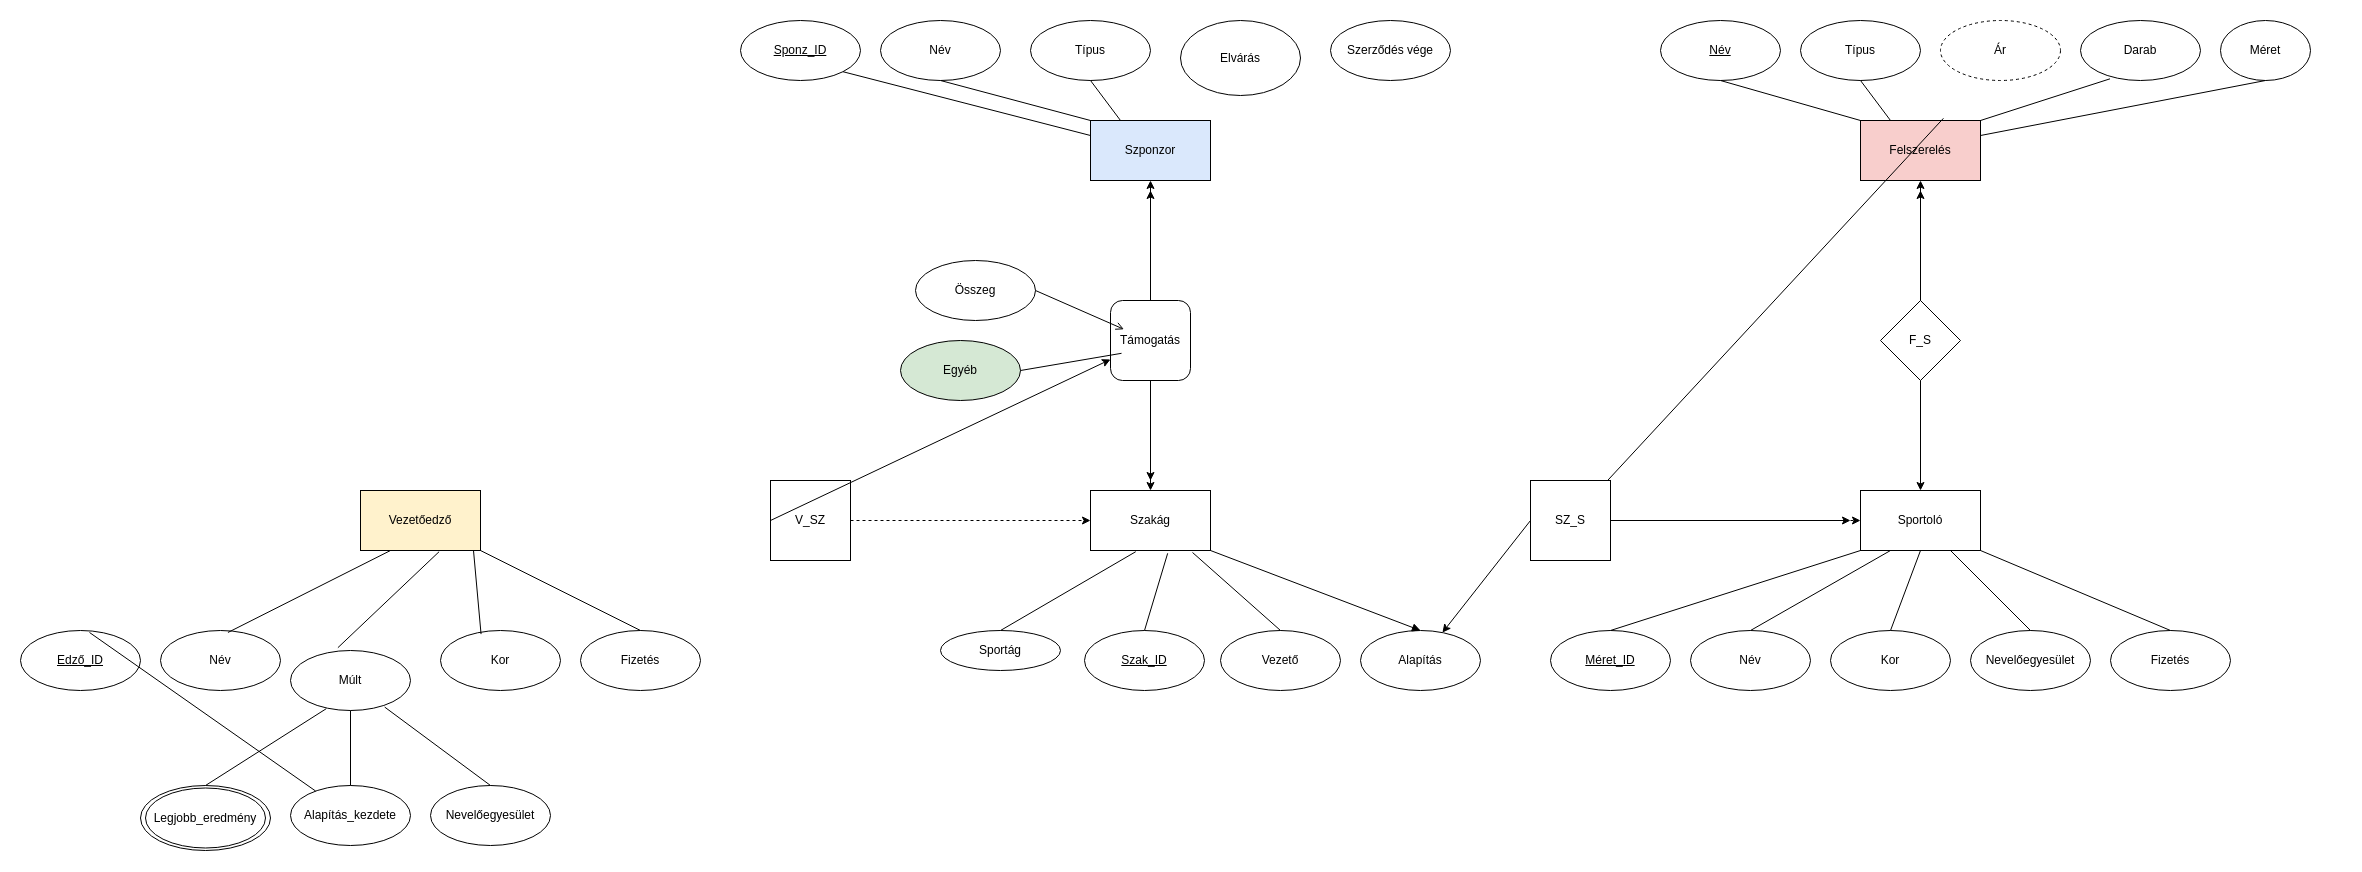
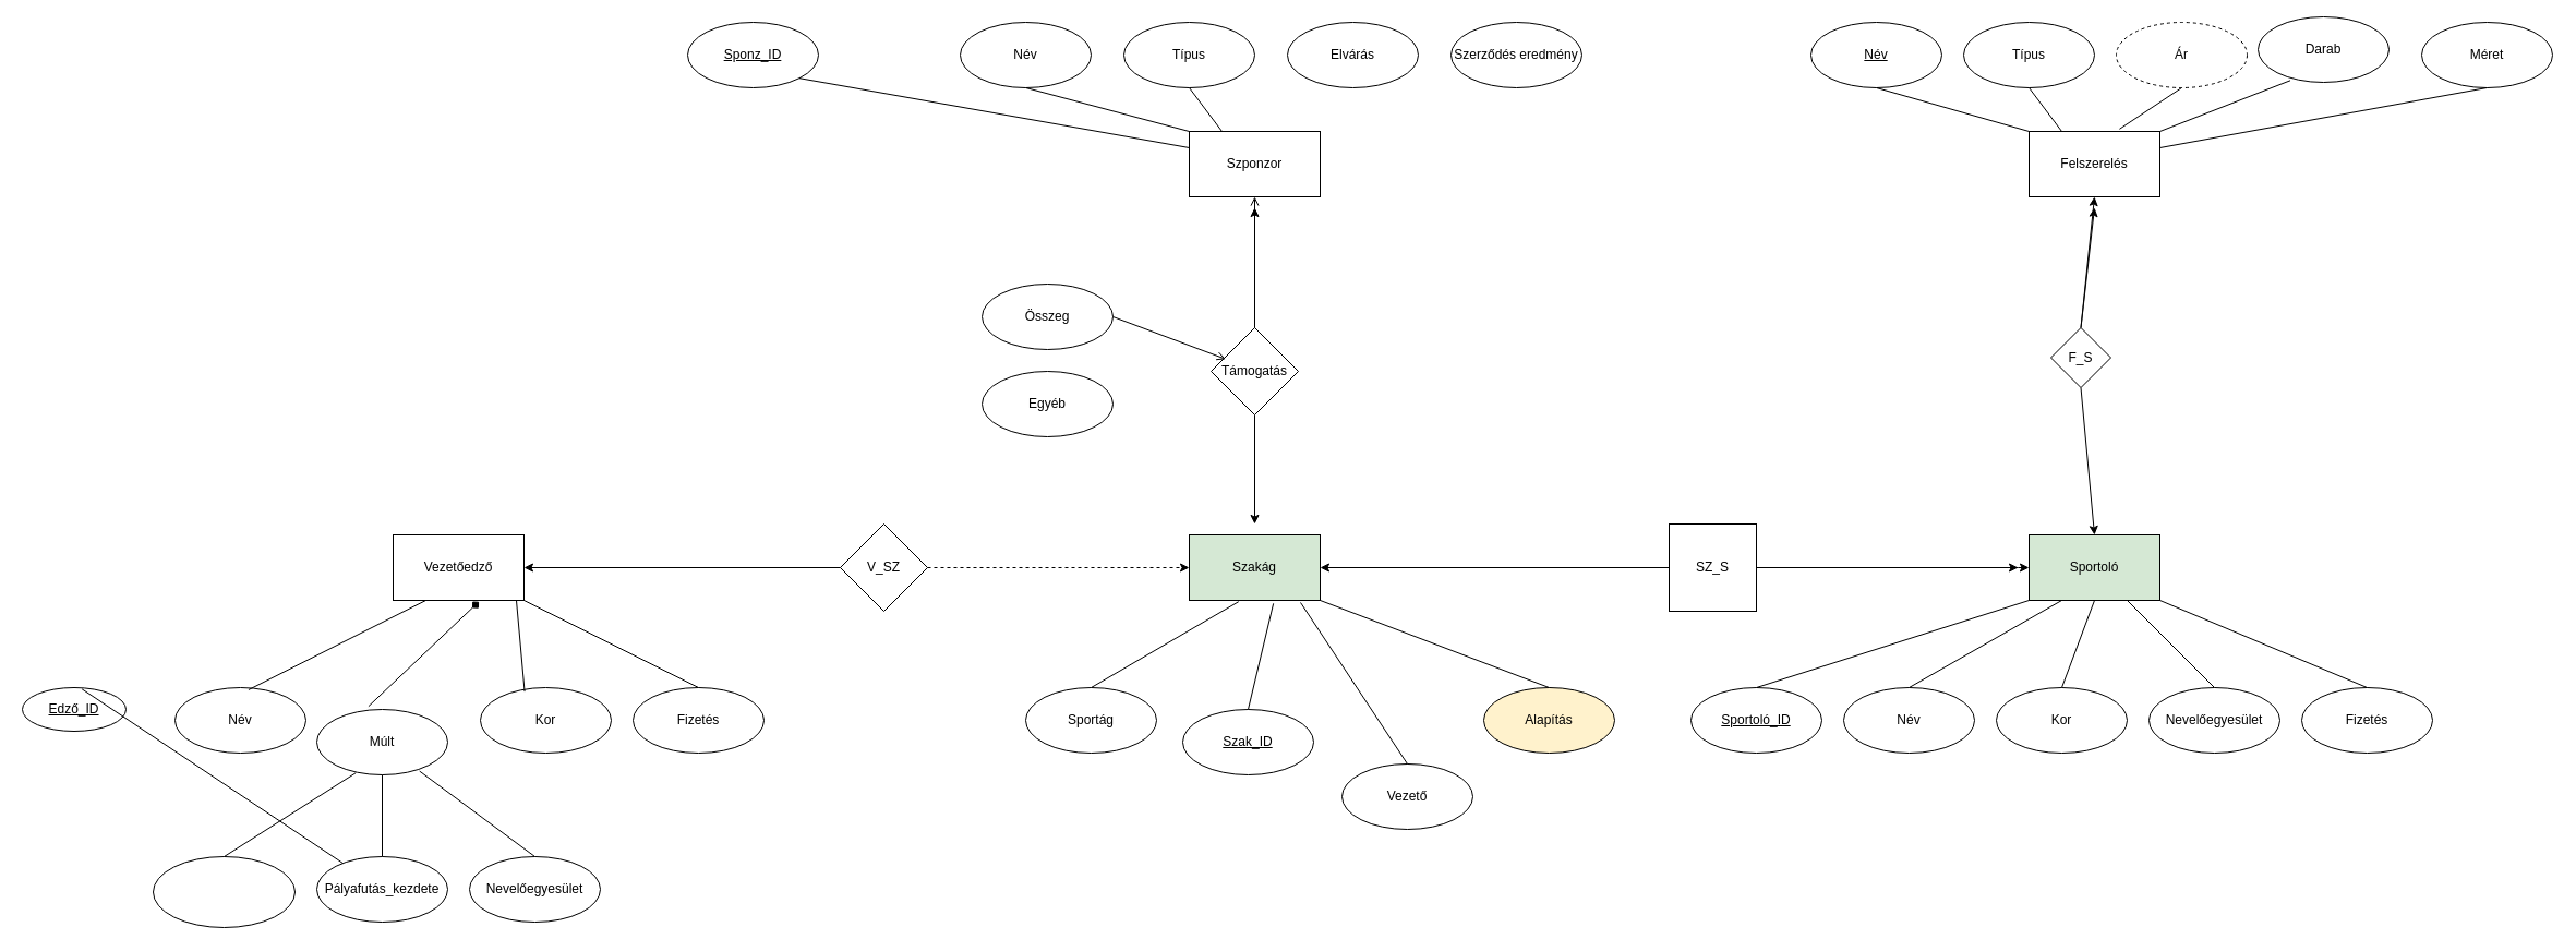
- <mxCell id="75" value="&lt;u&gt;Sponz_ID&lt;/u&gt;" style="ellipse;whiteSpace=wrap;html=1;" vertex="1" parent="1"><mxGeometry x="740" y="20" width="120" height="60" as="geometry" /></mxCell>
+ <mxCell id="75" value="&lt;u&gt;Sponz_ID&lt;/u&gt;" style="ellipse;whiteSpace=wrap;html=1;" vertex="1" parent="1"><mxGeometry x="630" y="20" width="120" height="60" as="geometry" /></mxCell>
- <mxCell id="59" value="Szerződés vége" style="ellipse;whiteSpace=wrap;html=1;" vertex="1" parent="1"><mxGeometry x="1330" y="20" width="120" height="60" as="geometry" /></mxCell>
+ <mxCell id="59" value="Szerződés eredmény" style="ellipse;whiteSpace=wrap;html=1;" vertex="1" parent="1"><mxGeometry x="1330" y="20" width="120" height="60" as="geometry" /></mxCell>
- <mxCell id="70" value="Darab" style="ellipse;whiteSpace=wrap;html=1;" vertex="1" parent="1"><mxGeometry x="2080" y="20" width="120" height="60" as="geometry" /></mxCell>
+ <mxCell id="70" value="Darab" style="ellipse;whiteSpace=wrap;html=1;" vertex="1" parent="1"><mxGeometry x="2070" y="15" width="120" height="60" as="geometry" /></mxCell>
- <mxCell id="78" value="Méret" style="ellipse;whiteSpace=wrap;html=1;" vertex="1" parent="1"><mxGeometry x="2220" y="20" width="90" height="60" as="geometry" /></mxCell>
+ <mxCell id="78" value="Méret" style="ellipse;whiteSpace=wrap;html=1;" vertex="1" parent="1"><mxGeometry x="2220" y="20" width="120" height="60" as="geometry" /></mxCell>
- <mxCell id="52" value="Elvárás" style="ellipse;whiteSpace=wrap;html=1;" vertex="1" parent="1"><mxGeometry x="1180" y="20" width="120" height="75" as="geometry" /></mxCell>
+ <mxCell id="52" value="Elvárás" style="ellipse;whiteSpace=wrap;html=1;" vertex="1" parent="1"><mxGeometry x="1180" y="20" width="120" height="60" as="geometry" /></mxCell>
- <mxCell id="5" value="Szponzor" style="rounded=0;whiteSpace=wrap;html=1;fillColor=#dae8fc;" vertex="1" parent="1"><mxGeometry x="1090" y="120" width="120" height="60" as="geometry" /></mxCell>
+ <mxCell id="5" value="Szponzor" style="rounded=0;whiteSpace=wrap;html=1;" vertex="1" parent="1"><mxGeometry x="1090" y="120" width="120" height="60" as="geometry" /></mxCell>
- <mxCell id="62" value="Felszerelés" style="rounded=0;whiteSpace=wrap;html=1;fillColor=#f8cecc;" vertex="1" parent="1"><mxGeometry x="1860" y="120" width="120" height="60" as="geometry" /></mxCell>
+ <mxCell id="62" value="Felszerelés" style="rounded=0;whiteSpace=wrap;html=1;" vertex="1" parent="1"><mxGeometry x="1860" y="120" width="120" height="60" as="geometry" /></mxCell>
- <mxCell id="14" value="" style="endArrow=classic;html=1;rounded=0;entryX=0.5;entryY=1;entryDx=0;entryDy=0;exitX=0.5;exitY=0;exitDx=0;exitDy=0;" edge="1" parent="1" source="13" target="5"><mxGeometry width="50" height="50" relative="1" as="geometry"><mxPoint x="1210" y="400" as="sourcePoint" /><mxPoint x="1260" y="350" as="targetPoint" /></mxGeometry></mxCell>
+ <mxCell id="14" value="" style="endArrow=open;html=1;rounded=0;entryX=0.5;entryY=1;entryDx=0;entryDy=0;exitX=0.5;exitY=0;exitDx=0;exitDy=0;" edge="1" parent="1" source="13" target="5"><mxGeometry width="50" height="50" relative="1" as="geometry"><mxPoint x="1210" y="400" as="sourcePoint" /><mxPoint x="1260" y="350" as="targetPoint" /></mxGeometry></mxCell>
- <mxCell id="24" value="Összeg" style="ellipse;whiteSpace=wrap;html=1;" vertex="1" parent="1"><mxGeometry x="915" y="260" width="120" height="60" as="geometry" /></mxCell>
+ <mxCell id="24" value="Összeg" style="ellipse;whiteSpace=wrap;html=1;" vertex="1" parent="1"><mxGeometry x="900" y="260" width="120" height="60" as="geometry" /></mxCell>
- <mxCell id="72" value="" style="endArrow=none;html=1;rounded=0;exitX=0.691;exitY=-0.036;exitDx=0;exitDy=0;exitPerimeter=0;" edge="1" parent="1" source="62" target="17"><mxGeometry width="50" height="50" relative="1" as="geometry"><mxPoint x="1700" y="310" as="sourcePoint" /><mxPoint x="1750" y="260" as="targetPoint" /></mxGeometry></mxCell>
+ <mxCell id="72" value="" style="endArrow=none;html=1;rounded=0;entryX=0.5;entryY=1;entryDx=0;entryDy=0;exitX=0.691;exitY=-0.036;exitDx=0;exitDy=0;exitPerimeter=0;" edge="1" parent="1" source="62" target="69"><mxGeometry width="50" height="50" relative="1" as="geometry"><mxPoint x="1700" y="310" as="sourcePoint" /><mxPoint x="1750" y="260" as="targetPoint" /></mxGeometry></mxCell>
- <mxCell id="13" value="Támogatás" style="whiteSpace=wrap;html=1;rounded=1;" vertex="1" parent="1"><mxGeometry x="1110" y="300" width="80" height="80" as="geometry" /></mxCell>
+ <mxCell id="13" value="Támogatás" style="rhombus;whiteSpace=wrap;html=1;" vertex="1" parent="1"><mxGeometry x="1110" y="300" width="80" height="80" as="geometry" /></mxCell>
- <mxCell id="63" value="F_S" style="rhombus;whiteSpace=wrap;html=1;" vertex="1" parent="1"><mxGeometry x="1880" y="300" width="80" height="80" as="geometry" /></mxCell>
+ <mxCell id="63" value="F_S" style="rhombus;whiteSpace=wrap;html=1;" vertex="1" parent="1"><mxGeometry x="1880" y="300" width="55" height="55" as="geometry" /></mxCell>
- <mxCell id="27" value="" style="endArrow=none;html=1;rounded=0;entryX=0.138;entryY=0.66;entryDx=0;entryDy=0;entryPerimeter=0;exitX=1;exitY=0.5;exitDx=0;exitDy=0;" edge="1" parent="1" source="26" target="13"><mxGeometry width="50" height="50" relative="1" as="geometry"><mxPoint x="930" y="400" as="sourcePoint" /><mxPoint x="980" y="350" as="targetPoint" /></mxGeometry></mxCell>
- <mxCell id="26" value="Egyéb" style="ellipse;whiteSpace=wrap;html=1;fillColor=#d5e8d4;" vertex="1" parent="1"><mxGeometry x="900" y="340" width="120" height="60" as="geometry" /></mxCell>
+ <mxCell id="26" value="Egyéb" style="ellipse;whiteSpace=wrap;html=1;" vertex="1" parent="1"><mxGeometry x="900" y="340" width="120" height="60" as="geometry" /></mxCell>
- <mxCell id="22" value="" style="endArrow=classic;html=1;rounded=0;exitX=0;exitY=0.5;exitDx=0;exitDy=0;" edge="1" parent="1" source="21" target="13"><mxGeometry width="50" height="50" relative="1" as="geometry"><mxPoint x="930" y="400" as="sourcePoint" /><mxPoint x="980" y="350" as="targetPoint" /></mxGeometry></mxCell>
+ <mxCell id="22" value="" style="endArrow=classic;html=1;rounded=0;entryX=1;entryY=0.5;entryDx=0;entryDy=0;exitX=0;exitY=0.5;exitDx=0;exitDy=0;" edge="1" parent="1" source="21" target="3"><mxGeometry width="50" height="50" relative="1" as="geometry"><mxPoint x="930" y="400" as="sourcePoint" /><mxPoint x="980" y="350" as="targetPoint" /></mxGeometry></mxCell>
- <mxCell id="12" value="" style="endArrow=classic;html=1;rounded=0;entryX=0.5;entryY=0;entryDx=0;entryDy=0;exitX=0.5;exitY=1;exitDx=0;exitDy=0;" edge="1" parent="1" source="13" target="4"><mxGeometry width="50" height="50" relative="1" as="geometry"><mxPoint x="1150" y="380" as="sourcePoint" /><mxPoint x="1260" y="350" as="targetPoint" /></mxGeometry></mxCell>
- <mxCell id="3" value="Vezetőedző" style="rounded=0;whiteSpace=wrap;html=1;fillColor=#fff2cc;" vertex="1" parent="1"><mxGeometry x="360" y="490" width="120" height="60" as="geometry" /></mxCell>
+ <mxCell id="3" value="Vezetőedző" style="rounded=0;whiteSpace=wrap;html=1;" vertex="1" parent="1"><mxGeometry x="360" y="490" width="120" height="60" as="geometry" /></mxCell>
- <mxCell id="21" value="V_SZ" style="whiteSpace=wrap;html=1;rounded=0;" vertex="1" parent="1"><mxGeometry x="770" y="480" width="80" height="80" as="geometry" /></mxCell>
+ <mxCell id="21" value="V_SZ" style="rhombus;whiteSpace=wrap;html=1;" vertex="1" parent="1"><mxGeometry x="770" y="480" width="80" height="80" as="geometry" /></mxCell>
- <mxCell id="4" value="Szakág" style="rounded=0;whiteSpace=wrap;html=1;" vertex="1" parent="1"><mxGeometry x="1090" y="490" width="120" height="60" as="geometry" /></mxCell>
+ <mxCell id="4" value="Szakág" style="rounded=0;whiteSpace=wrap;html=1;fillColor=#d5e8d4;" vertex="1" parent="1"><mxGeometry x="1090" y="490" width="120" height="60" as="geometry" /></mxCell>
- <mxCell id="19" value="" style="endArrow=classic;html=1;rounded=0;entryX=0;entryY=0.5;entryDx=0;entryDy=0;exitX=1;exitY=0.5;exitDx=0;exitDy=0;dashed=1;" edge="1" parent="1" source="17" target="2"><mxGeometry width="50" height="50" relative="1" as="geometry"><mxPoint x="1490" y="570" as="sourcePoint" /><mxPoint x="1260" y="350" as="targetPoint" /><Array as="points"><mxPoint x="1850" y="520" /></Array></mxGeometry></mxCell>
+ <mxCell id="19" value="" style="endArrow=classic;html=1;rounded=0;entryX=0;entryY=0.5;entryDx=0;entryDy=0;exitX=1;exitY=0.5;exitDx=0;exitDy=0;" edge="1" parent="1" source="17" target="2"><mxGeometry width="50" height="50" relative="1" as="geometry"><mxPoint x="1490" y="570" as="sourcePoint" /><mxPoint x="1260" y="350" as="targetPoint" /><Array as="points"><mxPoint x="1850" y="520" /></Array></mxGeometry></mxCell>
- <mxCell id="2" value="Sportoló" style="rounded=0;whiteSpace=wrap;html=1;" vertex="1" parent="1"><mxGeometry x="1860" y="490" width="120" height="60" as="geometry" /></mxCell>
+ <mxCell id="2" value="Sportoló" style="rounded=0;whiteSpace=wrap;html=1;fillColor=#d5e8d4;" vertex="1" parent="1"><mxGeometry x="1860" y="490" width="120" height="60" as="geometry" /></mxCell>
- <mxCell id="39" value="" style="endArrow=none;html=1;rounded=0;entryX=0.655;entryY=1.02;entryDx=0;entryDy=0;entryPerimeter=0;exitX=0.395;exitY=-0.047;exitDx=0;exitDy=0;exitPerimeter=0;" edge="1" parent="1" source="30" target="3"><mxGeometry width="50" height="50" relative="1" as="geometry"><mxPoint x="560" y="720" as="sourcePoint" /><mxPoint x="610" y="670" as="targetPoint" /></mxGeometry></mxCell>
+ <mxCell id="39" value="" style="endArrow=diamond;html=1;rounded=0;entryX=0.655;entryY=1.02;entryDx=0;entryDy=0;entryPerimeter=0;exitX=0.395;exitY=-0.047;exitDx=0;exitDy=0;exitPerimeter=0;" edge="1" parent="1" source="30" target="3"><mxGeometry width="50" height="50" relative="1" as="geometry"><mxPoint x="560" y="720" as="sourcePoint" /><mxPoint x="610" y="670" as="targetPoint" /></mxGeometry></mxCell>
- <mxCell id="20" value="" style="endArrow=classic;html=1;rounded=0;exitX=0;exitY=0.5;exitDx=0;exitDy=0;" edge="1" parent="1" source="17" target="60"><mxGeometry width="50" height="50" relative="1" as="geometry"><mxPoint x="1210" y="400" as="sourcePoint" /><mxPoint x="1260" y="350" as="targetPoint" /></mxGeometry></mxCell>
+ <mxCell id="20" value="" style="endArrow=classic;html=1;rounded=0;entryX=1;entryY=0.5;entryDx=0;entryDy=0;exitX=0;exitY=0.5;exitDx=0;exitDy=0;" edge="1" parent="1" source="17" target="4"><mxGeometry width="50" height="50" relative="1" as="geometry"><mxPoint x="1210" y="400" as="sourcePoint" /><mxPoint x="1260" y="350" as="targetPoint" /></mxGeometry></mxCell>
- <mxCell id="61" value="" style="endArrow=block;html=1;rounded=0;entryX=0.5;entryY=0;entryDx=0;entryDy=0;exitX=1;exitY=1;exitDx=0;exitDy=0;" edge="1" parent="1" source="4" target="60"><mxGeometry width="50" height="50" relative="1" as="geometry"><mxPoint x="1160" y="690" as="sourcePoint" /><mxPoint x="1210" y="640" as="targetPoint" /></mxGeometry></mxCell>
+ <mxCell id="61" value="" style="endArrow=none;html=1;rounded=0;entryX=0.5;entryY=0;entryDx=0;entryDy=0;exitX=1;exitY=1;exitDx=0;exitDy=0;" edge="1" parent="1" source="4" target="60"><mxGeometry width="50" height="50" relative="1" as="geometry"><mxPoint x="1160" y="690" as="sourcePoint" /><mxPoint x="1210" y="640" as="targetPoint" /></mxGeometry></mxCell>
- <mxCell id="6" value="Sportág" style="ellipse;whiteSpace=wrap;html=1;" vertex="1" parent="1"><mxGeometry x="940" y="630" width="120" height="40" as="geometry" /></mxCell>
+ <mxCell id="6" value="Sportág" style="ellipse;whiteSpace=wrap;html=1;" vertex="1" parent="1"><mxGeometry x="940" y="630" width="120" height="60" as="geometry" /></mxCell>
- <mxCell id="28" value="&lt;u&gt;Edző_ID&lt;/u&gt;" style="ellipse;whiteSpace=wrap;html=1;" vertex="1" parent="1"><mxGeometry x="20" y="630" width="120" height="60" as="geometry" /></mxCell>
+ <mxCell id="28" value="&lt;u&gt;Edző_ID&lt;/u&gt;" style="ellipse;whiteSpace=wrap;html=1;" vertex="1" parent="1"><mxGeometry x="20" y="630" width="95" height="40" as="geometry" /></mxCell>
- <mxCell id="8" value="&lt;u&gt;Szak_ID&lt;/u&gt;" style="ellipse;whiteSpace=wrap;html=1;" vertex="1" parent="1"><mxGeometry x="1084" y="630" width="120" height="60" as="geometry" /></mxCell>
+ <mxCell id="8" value="&lt;u&gt;Szak_ID&lt;/u&gt;" style="ellipse;whiteSpace=wrap;html=1;" vertex="1" parent="1"><mxGeometry x="1084" y="650" width="120" height="60" as="geometry" /></mxCell>
- <mxCell id="7" value="Vezető" style="ellipse;whiteSpace=wrap;html=1;" vertex="1" parent="1"><mxGeometry x="1220" y="630" width="120" height="60" as="geometry" /></mxCell>
+ <mxCell id="7" value="Vezető" style="ellipse;whiteSpace=wrap;html=1;" vertex="1" parent="1"><mxGeometry x="1230" y="700" width="120" height="60" as="geometry" /></mxCell>
- <mxCell id="60" value="Alapítás" style="ellipse;whiteSpace=wrap;html=1;" vertex="1" parent="1"><mxGeometry x="1360" y="630" width="120" height="60" as="geometry" /></mxCell>
+ <mxCell id="60" value="Alapítás" style="ellipse;whiteSpace=wrap;html=1;fillColor=#fff2cc;" vertex="1" parent="1"><mxGeometry x="1360" y="630" width="120" height="60" as="geometry" /></mxCell>
- <mxCell id="45" value="&lt;u&gt;Méret_ID&lt;/u&gt;" style="ellipse;whiteSpace=wrap;html=1;" vertex="1" parent="1"><mxGeometry x="1550" y="630" width="120" height="60" as="geometry" /></mxCell>
+ <mxCell id="45" value="&lt;u&gt;Sportoló_ID&lt;/u&gt;" style="ellipse;whiteSpace=wrap;html=1;" vertex="1" parent="1"><mxGeometry x="1550" y="630" width="120" height="60" as="geometry" /></mxCell>
- <mxCell id="32" value="Alapítás_kezdete" style="ellipse;whiteSpace=wrap;html=1;" vertex="1" parent="1"><mxGeometry x="290" y="785" width="120" height="60" as="geometry" /></mxCell>
+ <mxCell id="32" value="Pályafutás_kezdete" style="ellipse;whiteSpace=wrap;html=1;" vertex="1" parent="1"><mxGeometry x="290" y="785" width="120" height="60" as="geometry" /></mxCell>
- <mxCell id="77" value="Legjobb_eredmény" style="ellipse;whiteSpace=wrap;html=1;" vertex="1" parent="1"><mxGeometry x="145" y="787.5" width="120" height="60" as="geometry" /></mxCell>
